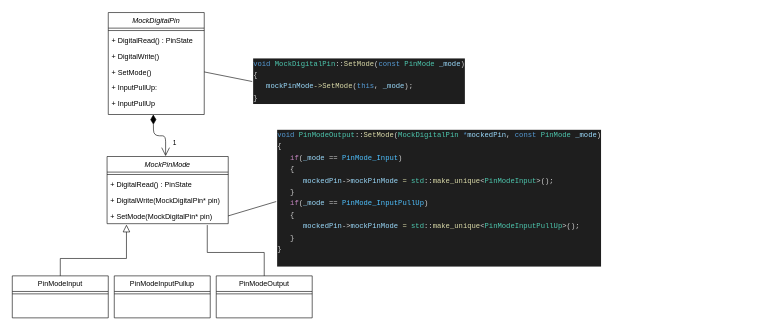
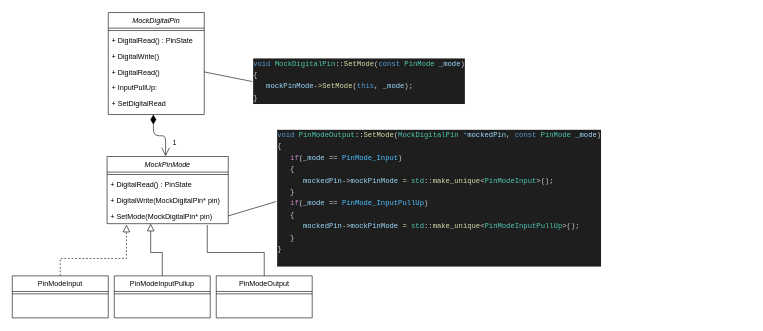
- <mxCell id="6" value="+ SetMode()" style="text;strokeColor=none;fillColor=none;align=left;verticalAlign=top;spacingLeft=4;spacingRight=4;overflow=hidden;rotatable=0;points=[[0,0.5],[1,0.5]];portConstraint=eastwest;" parent="2" vertex="1"><mxGeometry y="86" width="160" height="26" as="geometry" /></mxCell>
+ <mxCell id="6" value="+ DigitalRead()" style="text;strokeColor=none;fillColor=none;align=left;verticalAlign=top;spacingLeft=4;spacingRight=4;overflow=hidden;rotatable=0;points=[[0,0.5],[1,0.5]];portConstraint=eastwest;" parent="2" vertex="1"><mxGeometry y="86" width="160" height="26" as="geometry" /></mxCell>
- <mxCell id="8" value="+ InputPullUp" style="text;strokeColor=none;fillColor=none;align=left;verticalAlign=top;spacingLeft=4;spacingRight=4;overflow=hidden;rotatable=0;points=[[0,0.5],[1,0.5]];portConstraint=eastwest;" parent="2" vertex="1"><mxGeometry y="138" width="160" height="26" as="geometry" /></mxCell>
+ <mxCell id="8" value="+ SetDigitalRead" style="text;strokeColor=none;fillColor=none;align=left;verticalAlign=top;spacingLeft=4;spacingRight=4;overflow=hidden;rotatable=0;points=[[0,0.5],[1,0.5]];portConstraint=eastwest;" parent="2" vertex="1"><mxGeometry y="138" width="160" height="26" as="geometry" /></mxCell>
+ <mxCell id="22" value="" style="endArrow=block;endSize=10;endFill=0;shadow=0;strokeWidth=1;rounded=0;edgeStyle=elbowEdgeStyle;elbow=vertical;exitX=0.5;exitY=0;exitDx=0;exitDy=0;entryX=0.36;entryY=1;entryDx=0;entryDy=0;entryPerimeter=0;" parent="1" source="15" target="21" edge="1"><mxGeometry width="160" relative="1" as="geometry"><mxPoint x="560" y="539" as="sourcePoint" /><mxPoint x="220" y="417" as="targetPoint" /><Array as="points"><mxPoint x="260" y="420" /><mxPoint x="300" y="497" /><mxPoint x="310" y="498" /></Array></mxGeometry></mxCell>
- <mxCell id="11" value="" style="endArrow=block;endSize=10;endFill=0;shadow=0;strokeWidth=1;rounded=0;edgeStyle=elbowEdgeStyle;elbow=vertical;entryX=0.16;entryY=1.064;entryDx=0;entryDy=0;entryPerimeter=0;exitX=0.5;exitY=0;exitDx=0;exitDy=0;" parent="1" source="9" target="21" edge="1"><mxGeometry width="160" relative="1" as="geometry"><mxPoint x="160" y="462" as="sourcePoint" /><mxPoint x="260" y="407" as="targetPoint" /><Array as="points"><mxPoint x="160" y="430" /></Array></mxGeometry></mxCell>
+ <mxCell id="11" value="" style="endArrow=block;endSize=10;endFill=0;shadow=0;strokeWidth=1;rounded=0;edgeStyle=elbowEdgeStyle;elbow=vertical;entryX=0.16;entryY=1.064;entryDx=0;entryDy=0;entryPerimeter=0;exitX=0.5;exitY=0;exitDx=0;exitDy=0;dashed=1;" parent="1" source="9" target="21" edge="1"><mxGeometry width="160" relative="1" as="geometry"><mxPoint x="160" y="462" as="sourcePoint" /><mxPoint x="260" y="407" as="targetPoint" /><Array as="points"><mxPoint x="160" y="430" /></Array></mxGeometry></mxCell>
